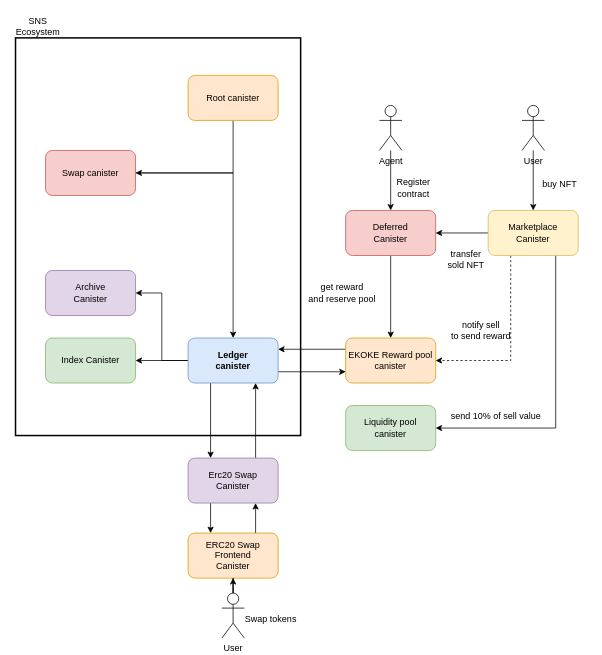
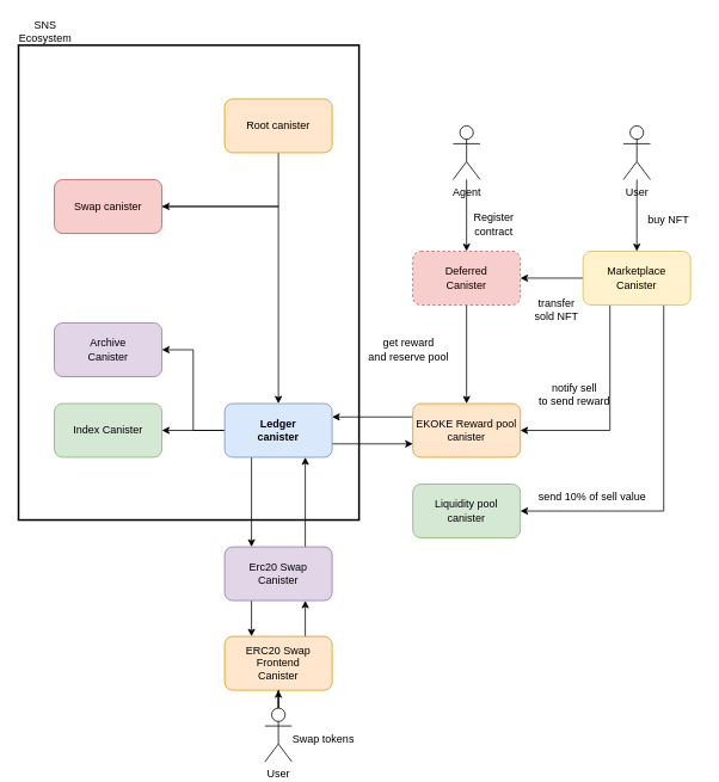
- <mxCell id="5" value="Root canister" style="rounded=1;whiteSpace=wrap;html=1;fillColor=#ffe6cc;strokeColor=#d79b00;" vertex="1" parent="1"><mxGeometry x="250" y="100" width="120" height="60" as="geometry" /></mxCell>
+ <mxCell id="5" value="Root canister" style="rounded=1;whiteSpace=wrap;html=1;fillColor=#ffe6cc;strokeColor=#d79b00;" vertex="1" parent="1"><mxGeometry x="250" y="110" width="120" height="60" as="geometry" /></mxCell>
- <mxCell id="18" value="Deferred&lt;br&gt;Canister" style="rounded=1;whiteSpace=wrap;html=1;fillColor=#f8cecc;strokeColor=#b85450;" vertex="1" parent="1"><mxGeometry x="460" y="280" width="120" height="60" as="geometry" /></mxCell>
+ <mxCell id="18" value="Deferred&lt;br&gt;Canister" style="rounded=1;whiteSpace=wrap;html=1;fillColor=#f8cecc;strokeColor=#b85450;dashed=1;" vertex="1" parent="1"><mxGeometry x="460" y="280" width="120" height="60" as="geometry" /></mxCell>
- <mxCell id="20" style="edgeStyle=orthogonalEdgeStyle;rounded=0;orthogonalLoop=1;jettySize=auto;html=1;exitX=0.25;exitY=1;exitDx=0;exitDy=0;entryX=1;entryY=0.5;entryDx=0;entryDy=0;dashed=1;" edge="1" parent="1" source="23" target="16"><mxGeometry relative="1" as="geometry" /></mxCell>
+ <mxCell id="20" style="edgeStyle=orthogonalEdgeStyle;rounded=0;orthogonalLoop=1;jettySize=auto;html=1;exitX=0.25;exitY=1;exitDx=0;exitDy=0;entryX=1;entryY=0.5;entryDx=0;entryDy=0;" edge="1" parent="1" source="23" target="16"><mxGeometry relative="1" as="geometry" /></mxCell>
